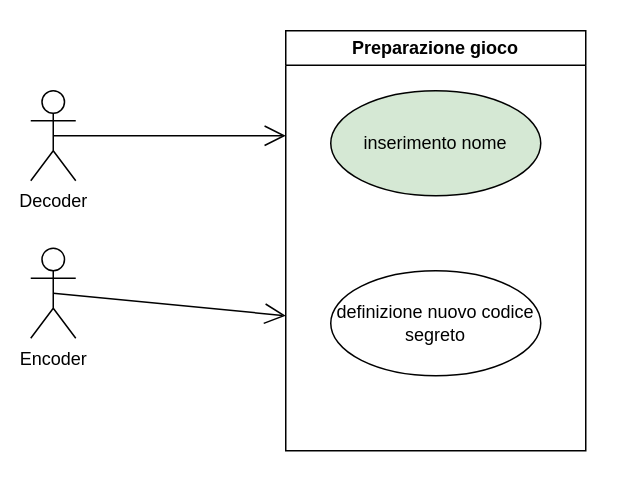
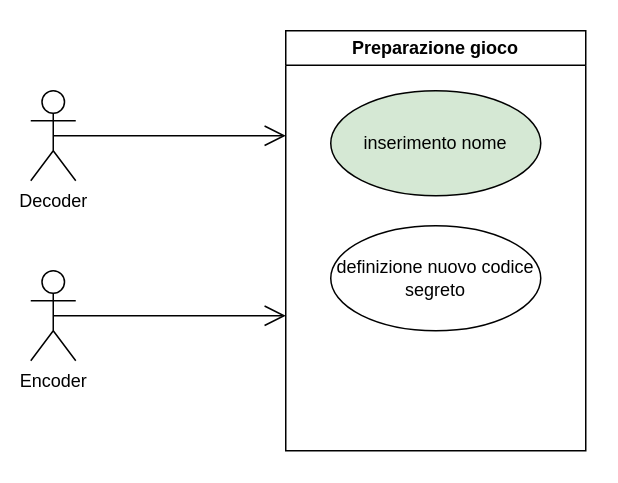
- <mxCell id="7" value="Encoder" style="shape=umlActor;verticalLabelPosition=bottom;verticalAlign=top;html=1;" vertex="1" parent="1"><mxGeometry x="20" y="165" width="30" height="60" as="geometry" /></mxCell>
+ <mxCell id="7" value="Encoder" style="shape=umlActor;verticalLabelPosition=bottom;verticalAlign=top;html=1;" vertex="1" parent="1"><mxGeometry x="20" y="180" width="30" height="60" as="geometry" /></mxCell>
- <mxCell id="4" value="definizione nuovo codice segreto" style="ellipse;whiteSpace=wrap;html=1;" vertex="1" parent="2"><mxGeometry x="30" y="160" width="140" height="70" as="geometry" /></mxCell>
+ <mxCell id="4" value="definizione nuovo codice segreto" style="ellipse;whiteSpace=wrap;html=1;" vertex="1" parent="2"><mxGeometry x="30" y="130" width="140" height="70" as="geometry" /></mxCell>
